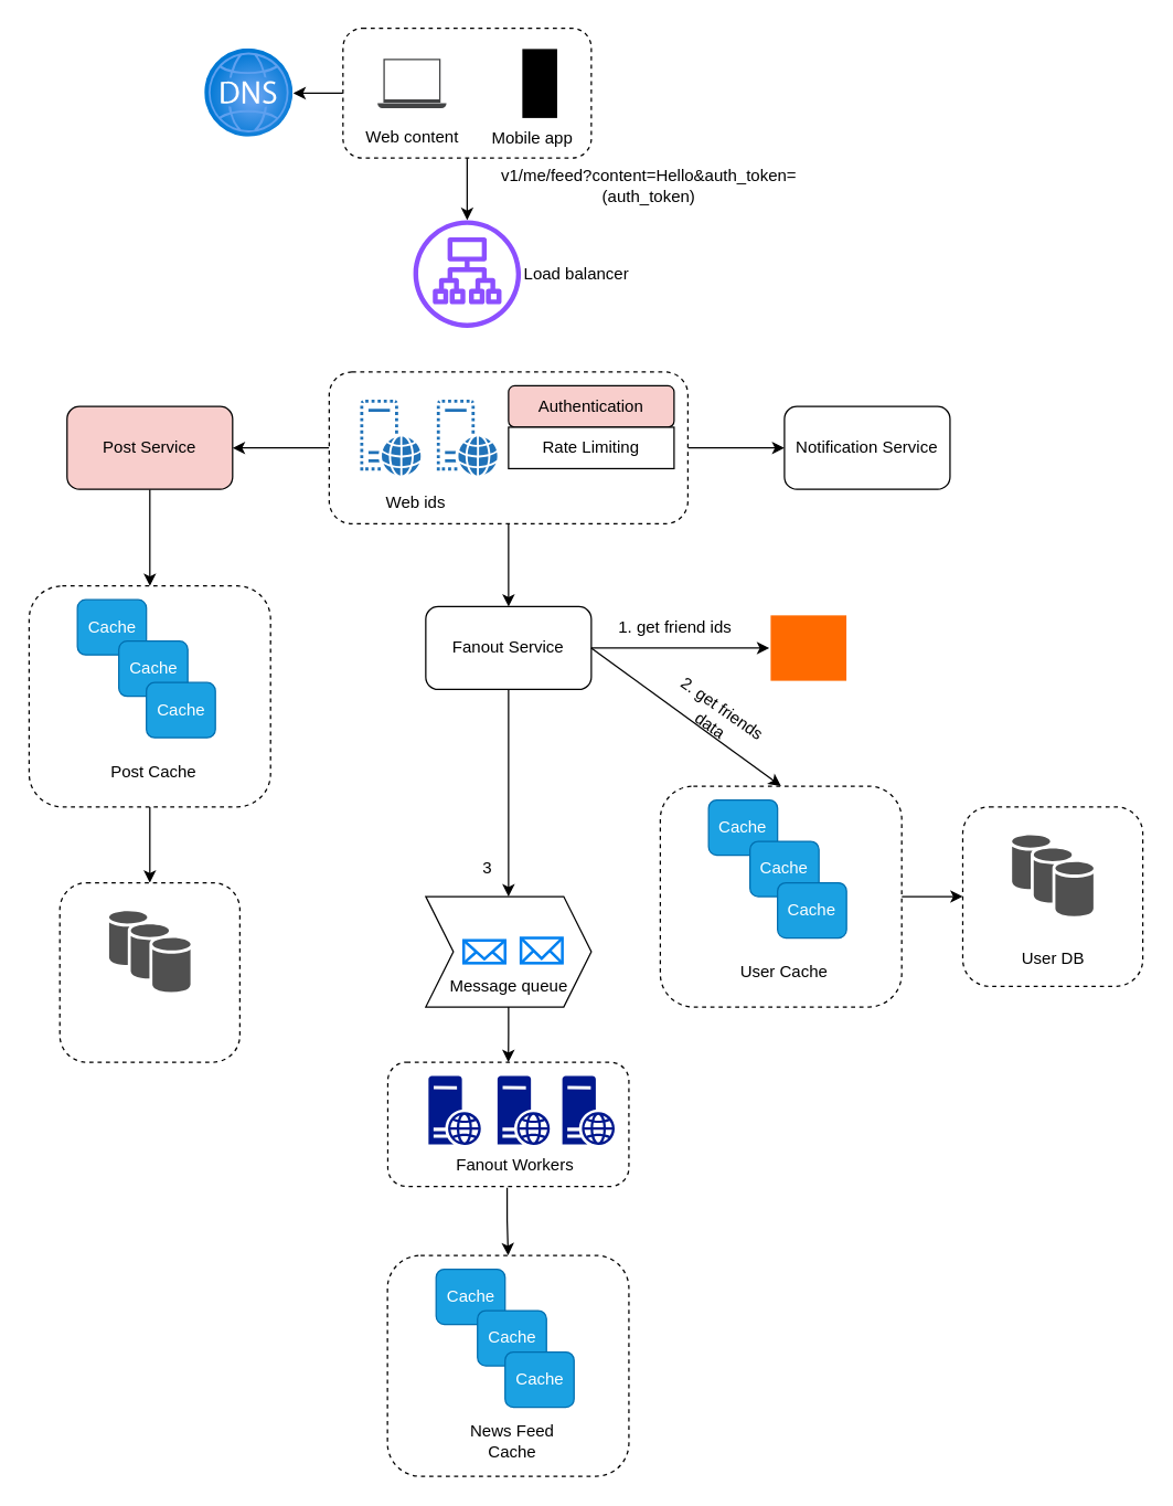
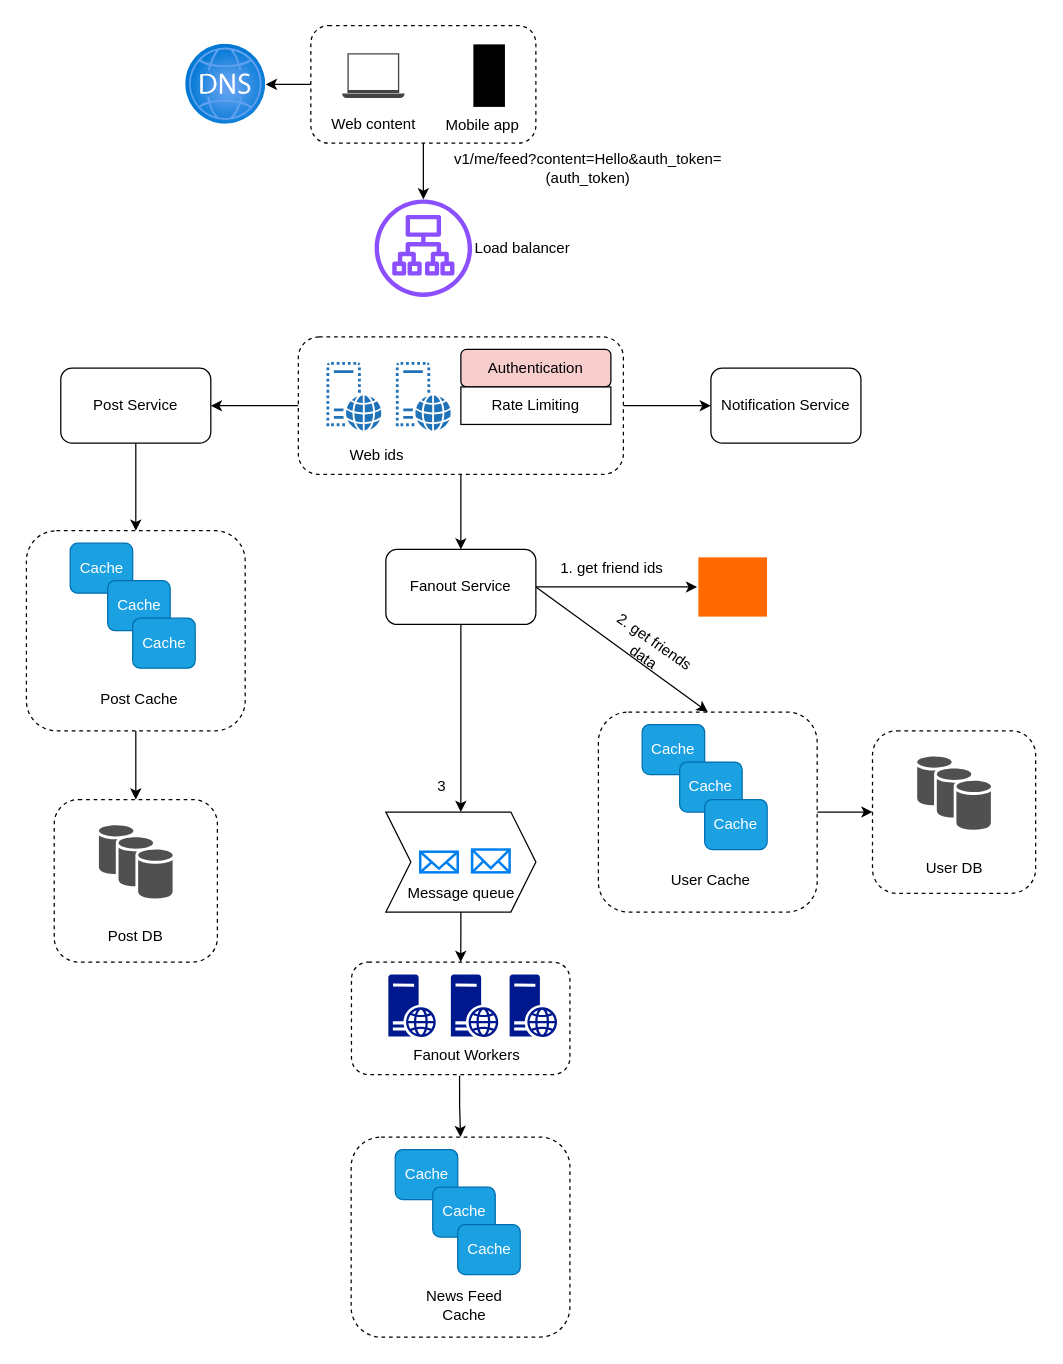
- <mxCell id="28" value="Post Service" style="rounded=1;whiteSpace=wrap;html=1;fillColor=#f8cecc;" vertex="1" parent="1"><mxGeometry x="48" y="294" width="120" height="60" as="geometry" /></mxCell>
+ <mxCell id="28" value="Post Service" style="rounded=1;whiteSpace=wrap;html=1;" vertex="1" parent="1"><mxGeometry x="48" y="294" width="120" height="60" as="geometry" /></mxCell>
+ <mxCell id="49" value="Post DB" style="text;html=1;align=center;verticalAlign=middle;whiteSpace=wrap;rounded=0;" vertex="1" parent="1"><mxGeometry x="73" y="734" width="70" height="30" as="geometry" /></mxCell>
